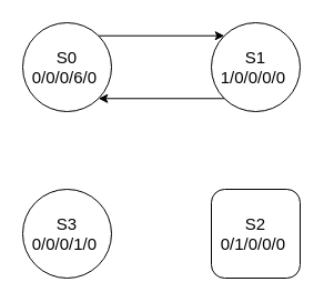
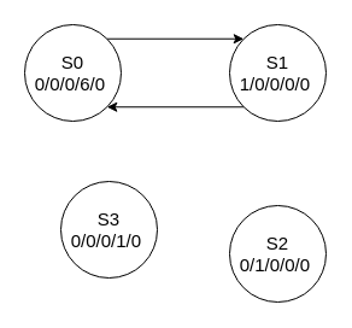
- <mxCell id="7" value="&lt;font style=&quot;font-size: 15px;&quot; face=&quot;Helvetica&quot;&gt;S3&lt;br&gt;&lt;div style=&quot;text-align: left;&quot;&gt;&lt;span style=&quot;background-color: initial;&quot;&gt;0/0/0/1/0&amp;nbsp;&lt;/span&gt;&lt;/div&gt;&lt;/font&gt;" style="ellipse;whiteSpace=wrap;html=1;aspect=fixed;" parent="1" vertex="1"><mxGeometry x="20" y="170" width="80" height="80" as="geometry" /></mxCell>
+ <mxCell id="7" value="&lt;font style=&quot;font-size: 15px;&quot; face=&quot;Helvetica&quot;&gt;S3&lt;br&gt;&lt;div style=&quot;text-align: left;&quot;&gt;&lt;span style=&quot;background-color: initial;&quot;&gt;0/0/0/1/0&amp;nbsp;&lt;/span&gt;&lt;/div&gt;&lt;/font&gt;" style="ellipse;whiteSpace=wrap;html=1;aspect=fixed;" parent="1" vertex="1"><mxGeometry x="50" y="150" width="80" height="80" as="geometry" /></mxCell>
- <mxCell id="6" value="&lt;font style=&quot;font-size: 15px;&quot; face=&quot;Helvetica&quot;&gt;S2&lt;br&gt;&lt;div style=&quot;text-align: left;&quot;&gt;&lt;span style=&quot;background-color: initial;&quot;&gt;0/1/0/0/0&amp;nbsp;&lt;/span&gt;&lt;/div&gt;&lt;/font&gt;" style="whiteSpace=wrap;html=1;aspect=fixed;rounded=1;" parent="1" vertex="1"><mxGeometry x="190" y="170" width="80" height="80" as="geometry" /></mxCell>
+ <mxCell id="6" value="&lt;font style=&quot;font-size: 15px;&quot; face=&quot;Helvetica&quot;&gt;S2&lt;br&gt;&lt;div style=&quot;text-align: left;&quot;&gt;&lt;span style=&quot;background-color: initial;&quot;&gt;0/1/0/0/0&amp;nbsp;&lt;/span&gt;&lt;/div&gt;&lt;/font&gt;" style="ellipse;whiteSpace=wrap;html=1;aspect=fixed;" parent="1" vertex="1"><mxGeometry x="190" y="170" width="80" height="80" as="geometry" /></mxCell>
